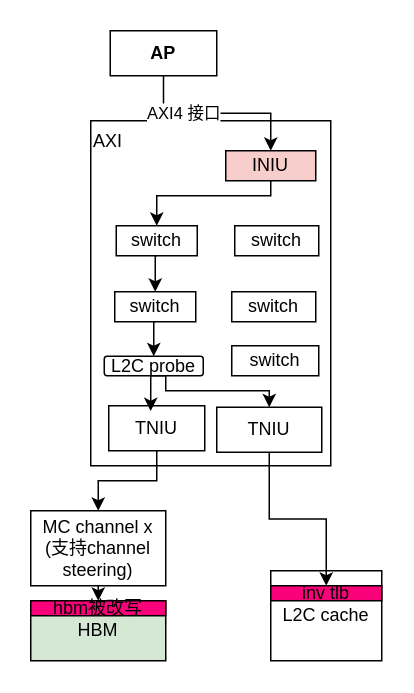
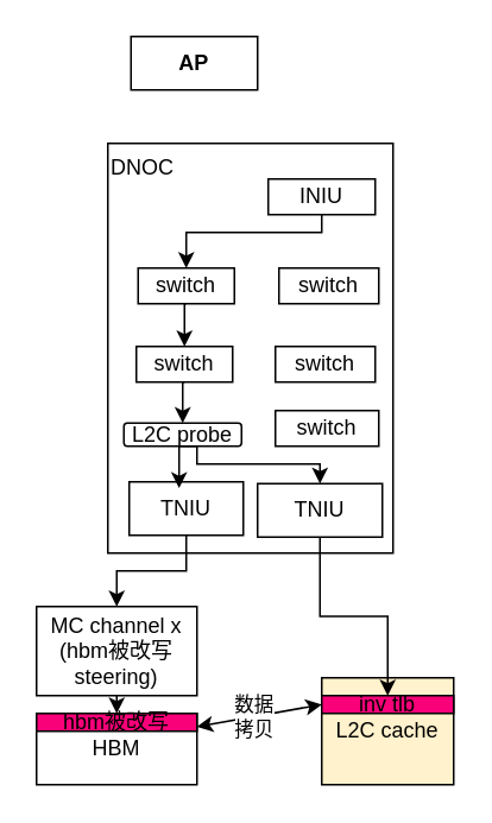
- <mxCell id="7" style="edgeStyle=orthogonalEdgeStyle;rounded=0;orthogonalLoop=1;jettySize=auto;html=1;exitX=0.5;exitY=1;exitDx=0;exitDy=0;entryX=0.5;entryY=0;entryDx=0;entryDy=0;" edge="1" parent="1" source="2" target="5"><mxGeometry relative="1" as="geometry" /></mxCell>
- <mxCell id="8" value="AXI4 接口" style="edgeLabel;html=1;align=center;verticalAlign=middle;resizable=0;points=[];" vertex="1" connectable="0" parent="7"><mxGeometry x="-0.376" y="1" relative="1" as="geometry"><mxPoint as="offset" /></mxGeometry></mxCell>
- <mxCell id="3" value="AXI" style="rounded=0;whiteSpace=wrap;html=1;align=left;verticalAlign=top;" vertex="1" parent="1"><mxGeometry x="60" y="80" width="160" height="230" as="geometry" /></mxCell>
+ <mxCell id="3" value="DNOC" style="rounded=0;whiteSpace=wrap;html=1;align=left;verticalAlign=top;" vertex="1" parent="1"><mxGeometry x="60" y="80" width="160" height="230" as="geometry" /></mxCell>
- <mxCell id="5" value="INIU" style="rounded=0;whiteSpace=wrap;html=1;fillColor=#f8cecc;" vertex="1" parent="1"><mxGeometry x="150" y="100" width="60" height="20" as="geometry" /></mxCell>
+ <mxCell id="5" value="INIU" style="rounded=0;whiteSpace=wrap;html=1;" vertex="1" parent="1"><mxGeometry x="150" y="100" width="60" height="20" as="geometry" /></mxCell>
- <mxCell id="25" value="MC channel x&lt;div&gt;(支持channel steering)&lt;/div&gt;" style="rounded=0;whiteSpace=wrap;html=1;" vertex="1" parent="1"><mxGeometry x="20" y="340" width="90" height="50" as="geometry" /></mxCell>
+ <mxCell id="25" value="MC channel x&lt;div&gt;(hbm被改写 steering)&lt;/div&gt;" style="rounded=0;whiteSpace=wrap;html=1;" vertex="1" parent="1"><mxGeometry x="20" y="340" width="90" height="50" as="geometry" /></mxCell>
+ <mxCell id="29" value="" style="endArrow=classic;startArrow=classic;html=1;rounded=0;entryX=0;entryY=0.25;entryDx=0;entryDy=0;exitX=1;exitY=0.75;exitDx=0;exitDy=0;" edge="1" parent="1" source="27" target="18"><mxGeometry width="50" height="50" relative="1" as="geometry"><mxPoint x="140" y="250" as="sourcePoint" /><mxPoint x="190" y="200" as="targetPoint" /></mxGeometry></mxCell>
+ <mxCell id="30" value="数据&lt;div&gt;拷贝&lt;/div&gt;" style="edgeLabel;html=1;align=center;verticalAlign=middle;resizable=0;points=[];" vertex="1" connectable="0" parent="29"><mxGeometry x="-0.094" relative="1" as="geometry"><mxPoint as="offset" /></mxGeometry></mxCell>
- <mxCell id="18" value="L2C cache" style="rounded=0;whiteSpace=wrap;html=1;" vertex="1" parent="17"><mxGeometry width="74" height="60" as="geometry" /></mxCell>
+ <mxCell id="18" value="L2C cache" style="rounded=0;whiteSpace=wrap;html=1;fillColor=#fff2cc;" vertex="1" parent="17"><mxGeometry width="74" height="60" as="geometry" /></mxCell>
- <mxCell id="26" value="HBM" style="rounded=0;whiteSpace=wrap;html=1;fillColor=#d5e8d4;" vertex="1" parent="1"><mxGeometry x="20" y="400" width="90" height="40" as="geometry" /></mxCell>
+ <mxCell id="26" value="HBM" style="rounded=0;whiteSpace=wrap;html=1;" vertex="1" parent="1"><mxGeometry x="20" y="400" width="90" height="40" as="geometry" /></mxCell>
